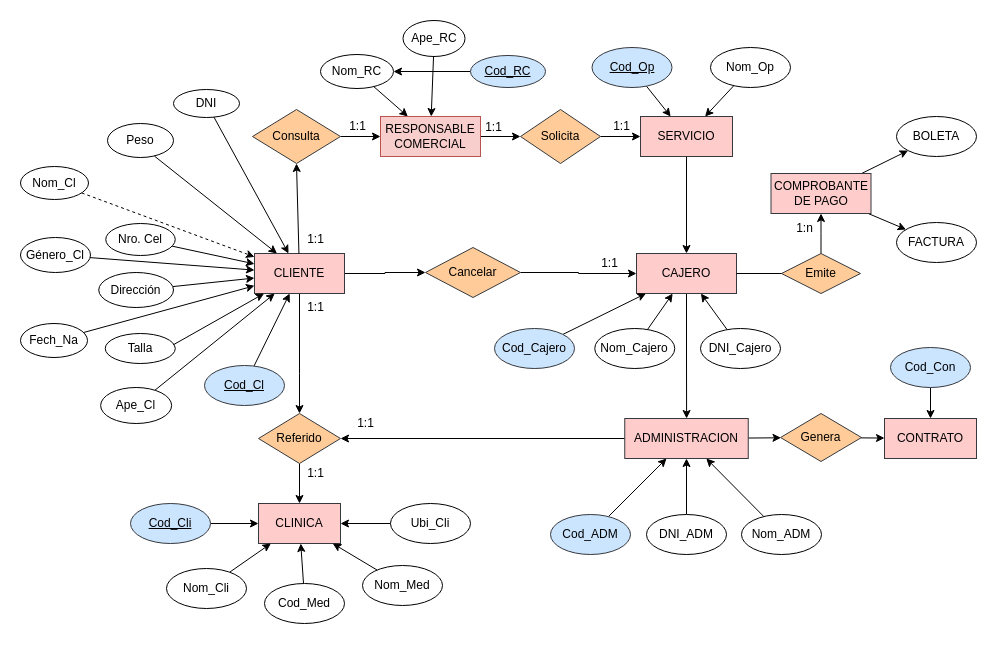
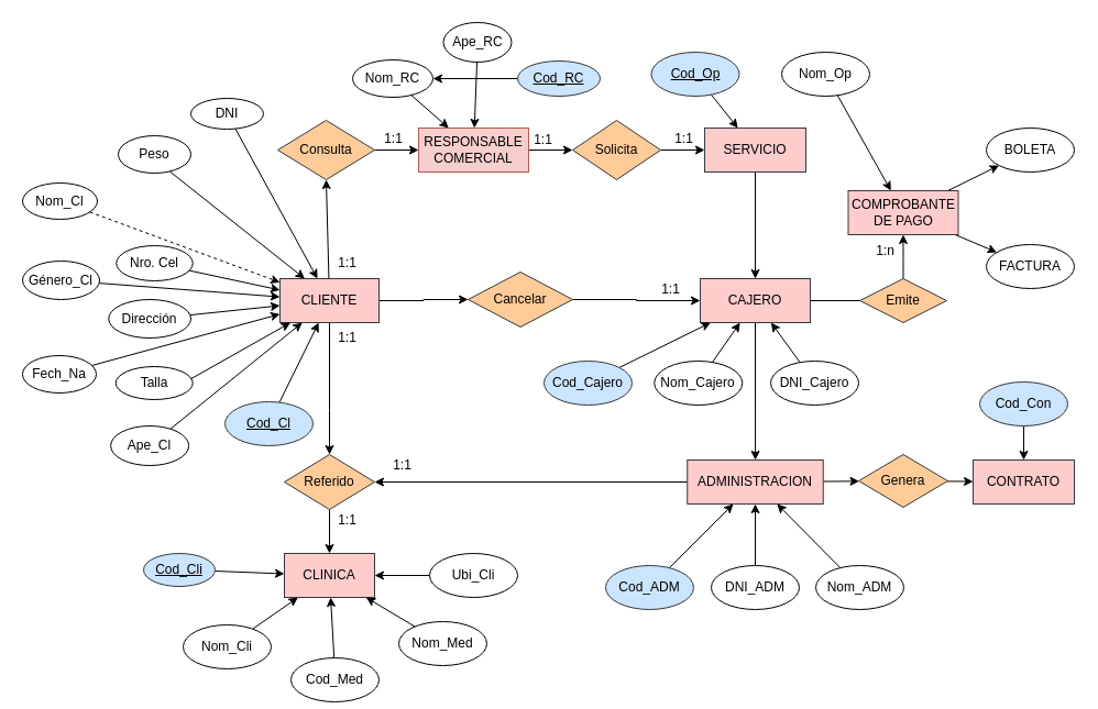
- <mxCell id="36" style="rounded=0;orthogonalLoop=1;jettySize=auto;html=1;" parent="1" source="37" target="68" edge="1"><mxGeometry relative="1" as="geometry" /></mxCell>
+ <mxCell id="36" style="rounded=0;orthogonalLoop=1;jettySize=auto;html=1;" parent="1" source="37" target="30" edge="1"><mxGeometry relative="1" as="geometry" /></mxCell>
- <mxCell id="19" value="Cod_Cli" style="ellipse;whiteSpace=wrap;html=1;align=center;fontStyle=4;fillColor=#cce5ff;strokeColor=#36393d;" parent="1" vertex="1"><mxGeometry x="130" y="503" width="80" height="40" as="geometry" /></mxCell>
+ <mxCell id="19" value="Cod_Cli" style="ellipse;whiteSpace=wrap;html=1;align=center;fontStyle=4;fillColor=#cce5ff;strokeColor=#36393d;" parent="1" vertex="1"><mxGeometry x="130" y="503" width="65" height="30" as="geometry" /></mxCell>
- <mxCell id="41" value="Cod_Med" style="ellipse;whiteSpace=wrap;html=1;align=center;" parent="1" vertex="1"><mxGeometry x="264" y="583" width="80" height="40" as="geometry" /></mxCell>
+ <mxCell id="41" value="Cod_Med" style="ellipse;whiteSpace=wrap;html=1;align=center;" parent="1" vertex="1"><mxGeometry x="264" y="598" width="80" height="40" as="geometry" /></mxCell>
